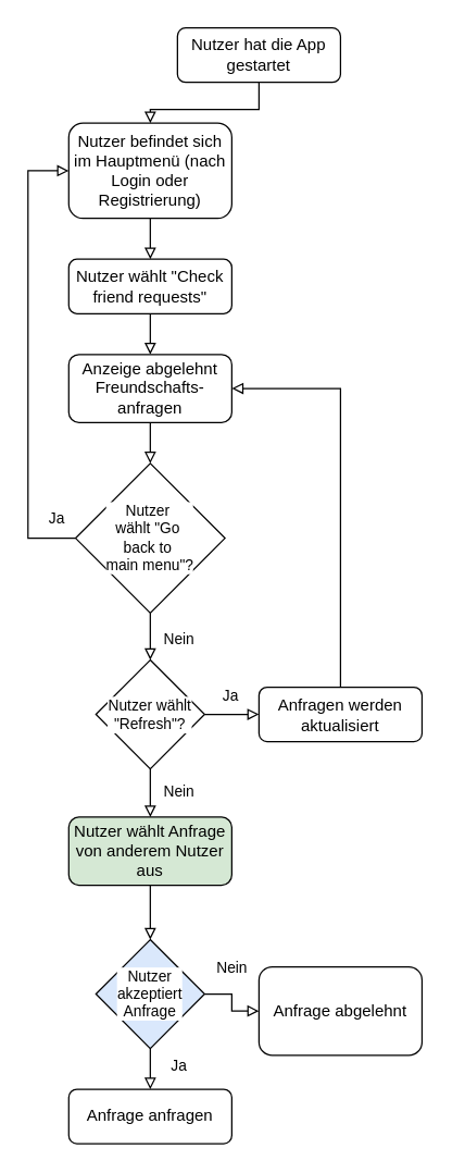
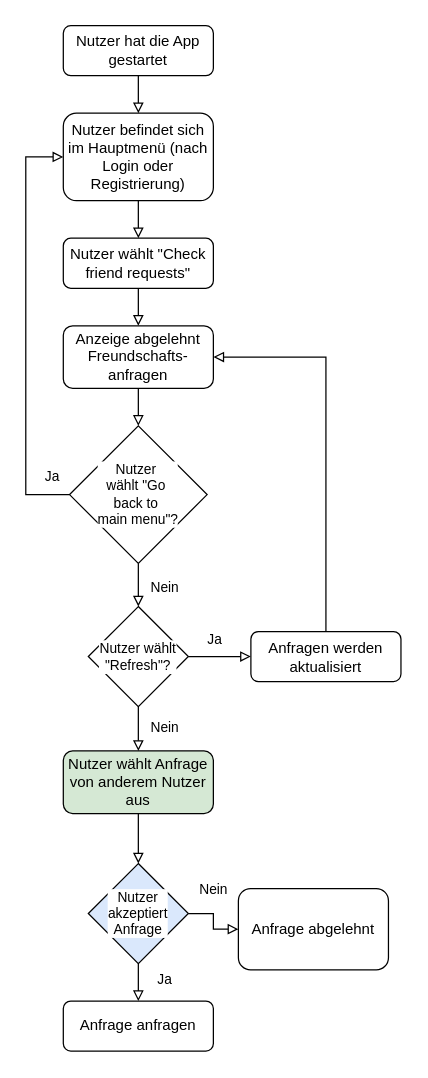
- <mxCell id="3" value="Nutzer hat die App gestartet" style="rounded=1;whiteSpace=wrap;html=1;fontSize=12;glass=0;strokeWidth=1;shadow=0;" parent="1" vertex="1"><mxGeometry x="130" y="20" width="120" height="40" as="geometry" /></mxCell>
+ <mxCell id="3" value="Nutzer hat die App gestartet" style="rounded=1;whiteSpace=wrap;html=1;fontSize=12;glass=0;strokeWidth=1;shadow=0;" parent="1" vertex="1"><mxGeometry x="50" y="20" width="120" height="40" as="geometry" /></mxCell>
- <mxCell id="21" value="Anfragen werden aktualisiert" style="rounded=1;whiteSpace=wrap;html=1;fontSize=12;glass=0;strokeWidth=1;shadow=0;" vertex="1" parent="1"><mxGeometry x="190" y="504.5" width="120" height="40" as="geometry" /></mxCell>
+ <mxCell id="21" value="Anfragen werden aktualisiert" style="rounded=1;whiteSpace=wrap;html=1;fontSize=12;glass=0;strokeWidth=1;shadow=0;" vertex="1" parent="1"><mxGeometry x="200" y="504.5" width="120" height="40" as="geometry" /></mxCell>
